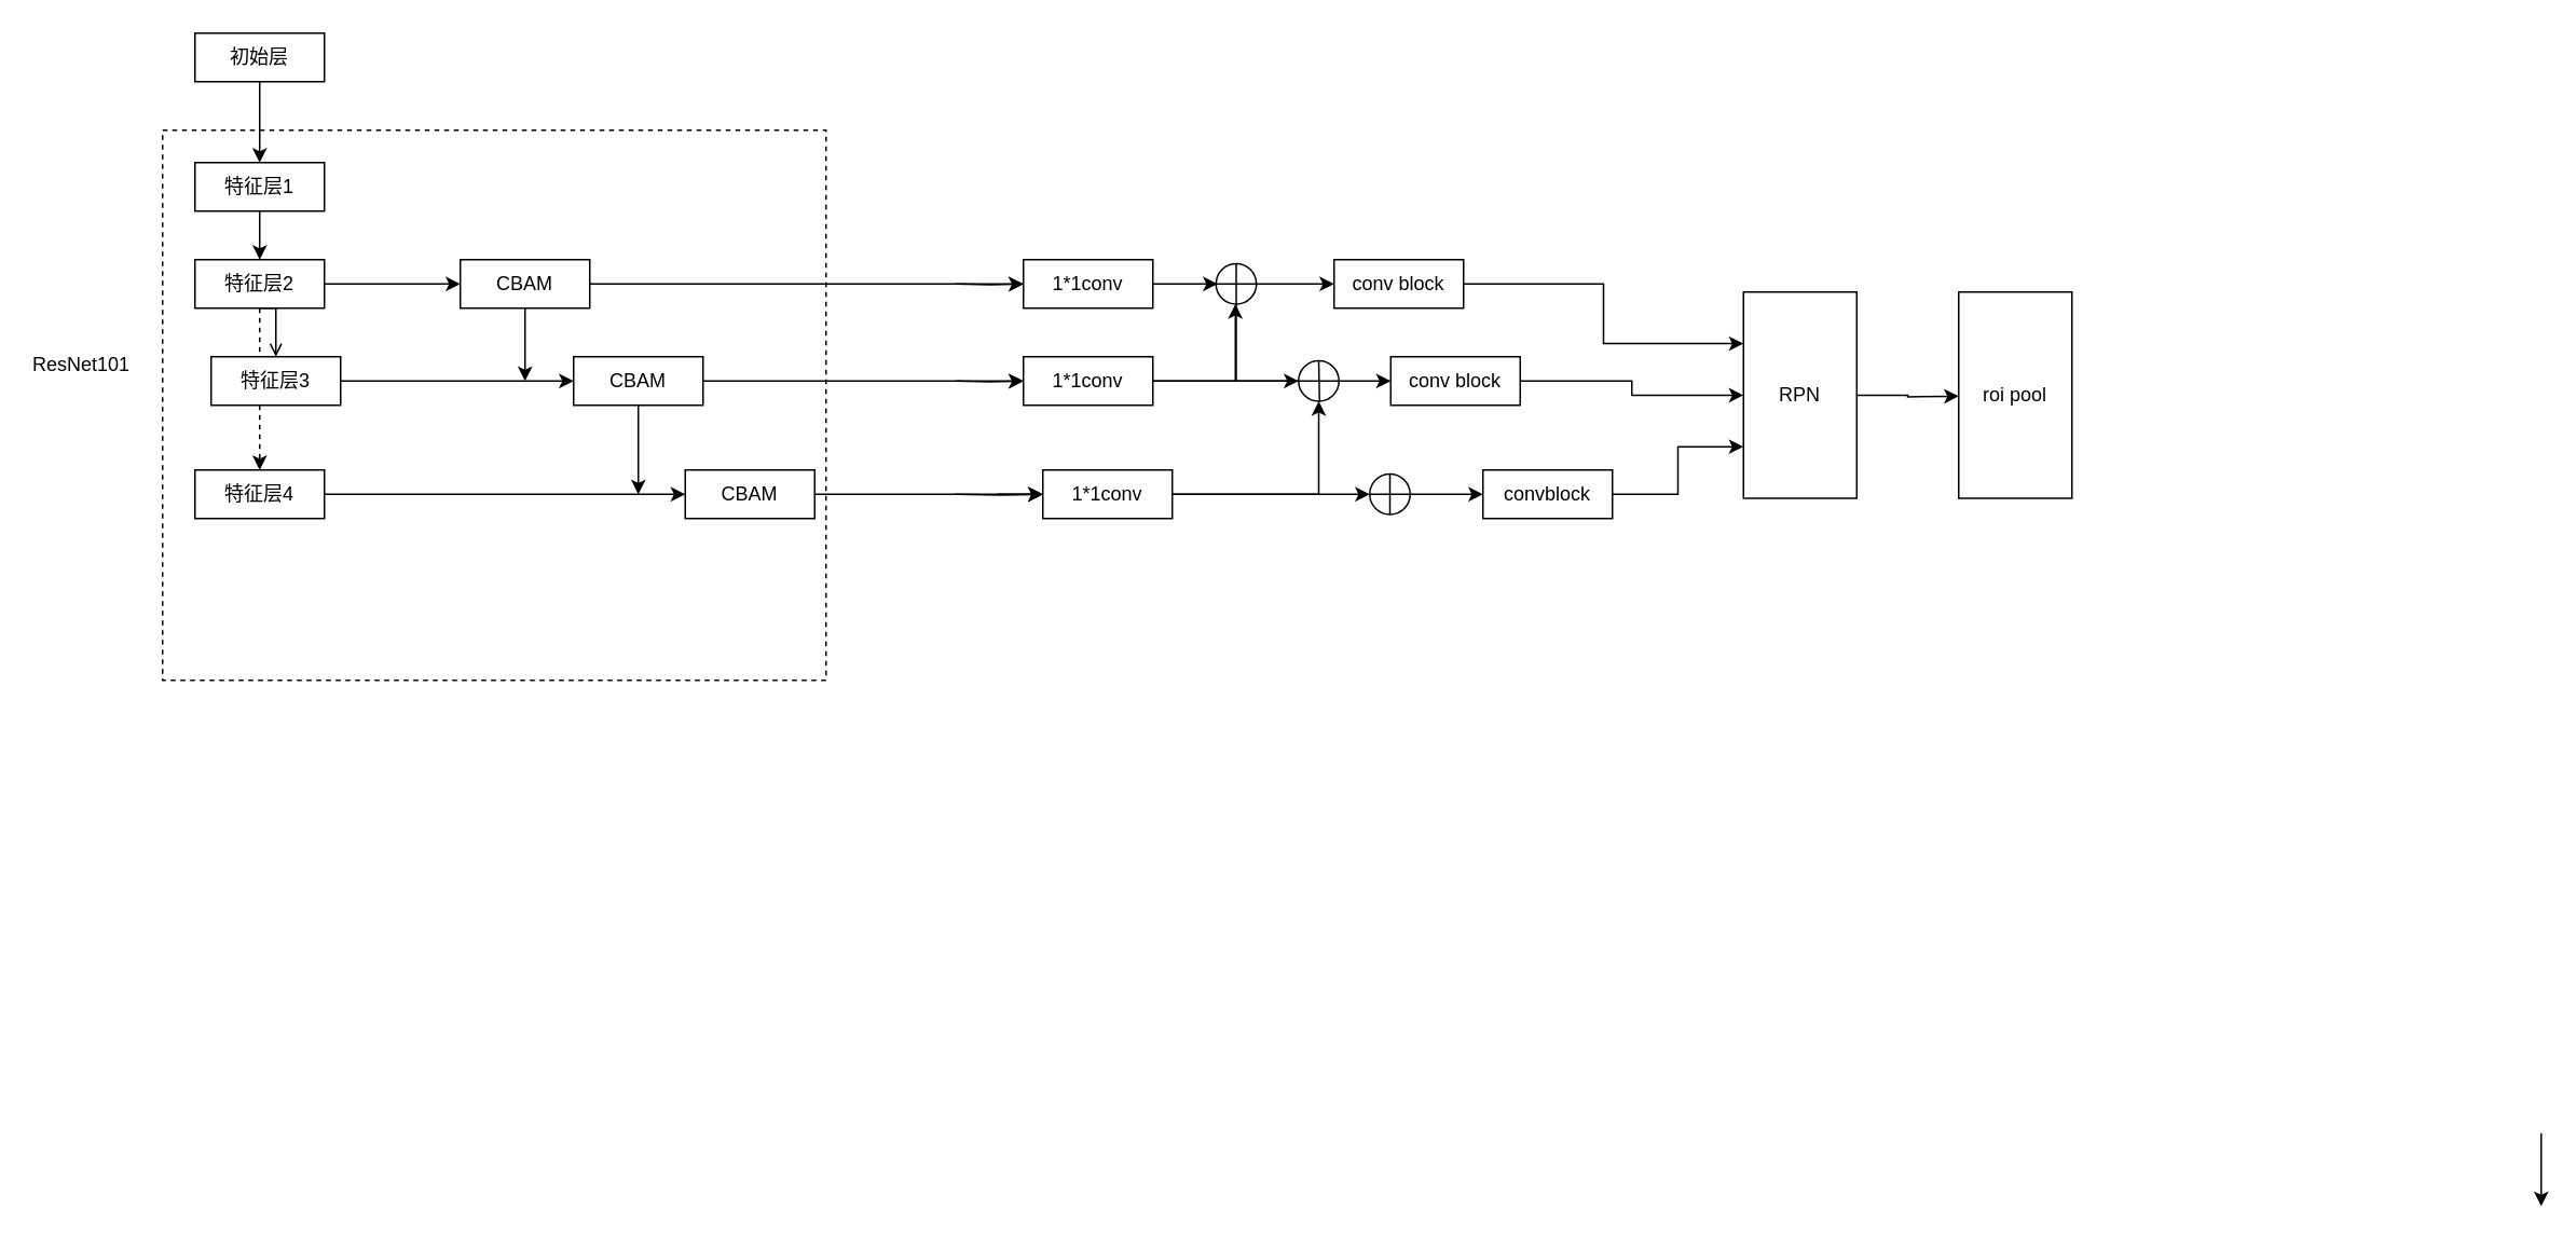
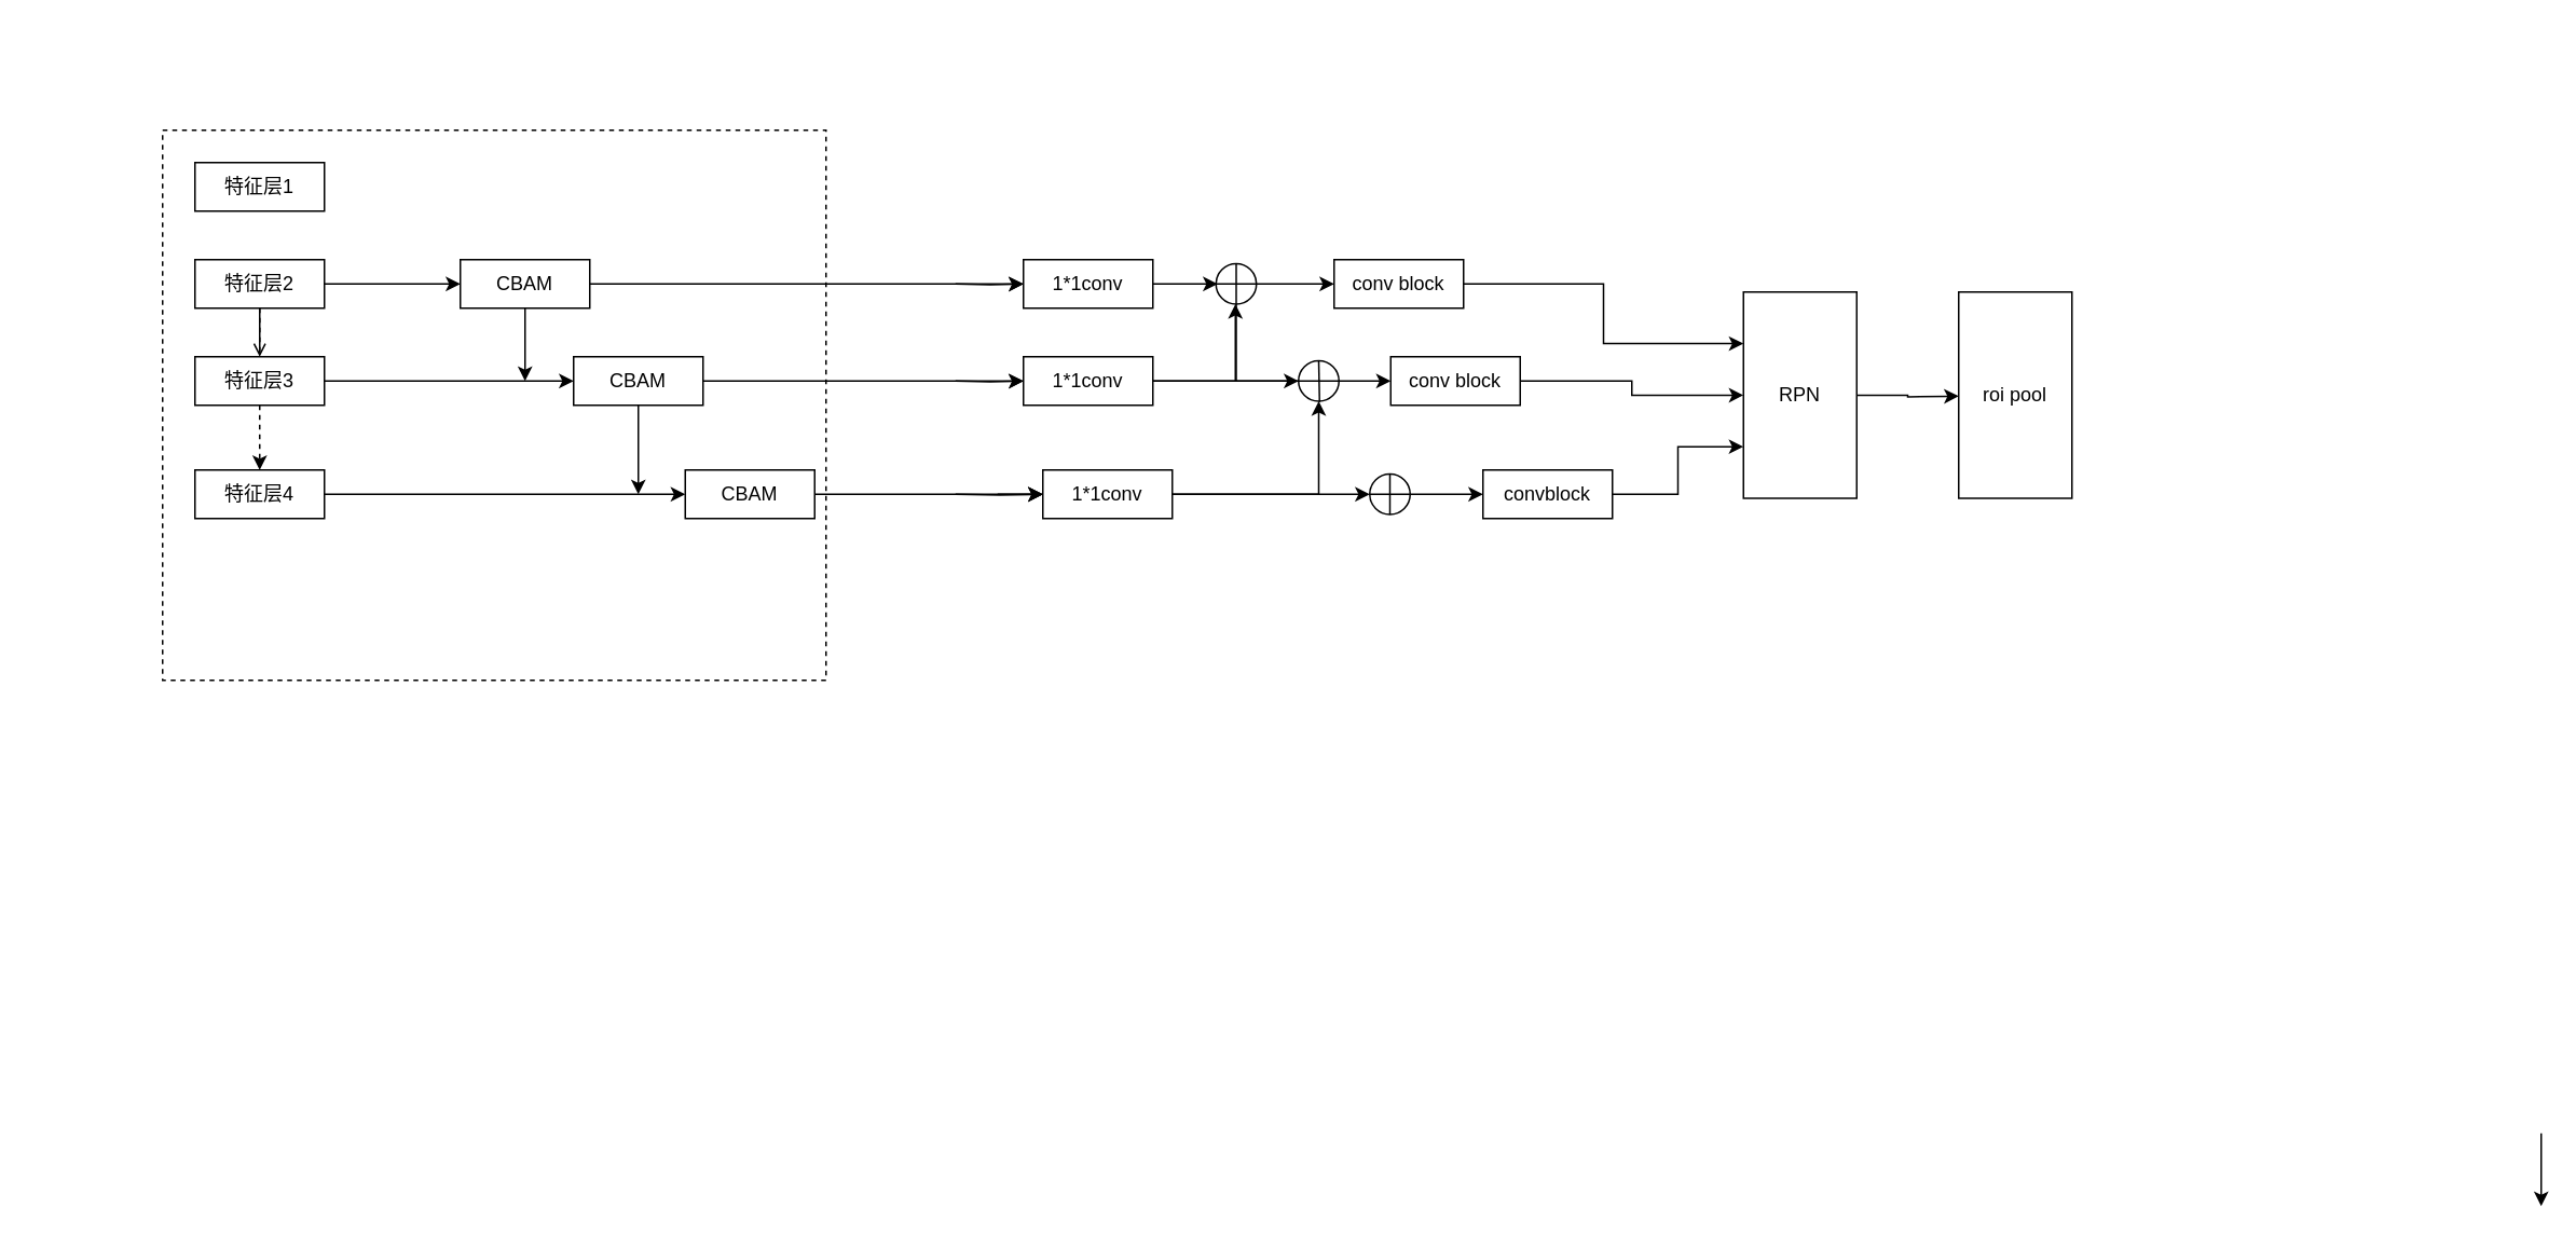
- <mxCell id="4" value="初始层" style="rounded=0;whiteSpace=wrap;html=1;" vertex="1" parent="1"><mxGeometry x="120" y="20" width="80" height="30" as="geometry" /></mxCell>
- <mxCell id="3" style="edgeStyle=orthogonalEdgeStyle;rounded=0;orthogonalLoop=1;jettySize=auto;html=1;exitX=0.5;exitY=1;exitDx=0;exitDy=0;entryX=0.5;entryY=0;entryDx=0;entryDy=0;" edge="1" parent="1" source="4" target="6"><mxGeometry relative="1" as="geometry" /></mxCell>
- <mxCell id="5" style="edgeStyle=orthogonalEdgeStyle;rounded=0;orthogonalLoop=1;jettySize=auto;html=1;exitX=0.5;exitY=1;exitDx=0;exitDy=0;entryX=0.5;entryY=0;entryDx=0;entryDy=0;" edge="1" parent="1" source="6" target="10"><mxGeometry relative="1" as="geometry" /></mxCell>
- <mxCell id="15" value="ResNet101" style="text;html=1;strokeColor=none;fillColor=none;align=center;verticalAlign=middle;whiteSpace=wrap;rounded=0;dashed=1;" vertex="1" parent="1"><mxGeometry x="20" y="210" width="60" height="30" as="geometry" /></mxCell>
- <mxCell id="12" value="特征层3" style="rounded=0;whiteSpace=wrap;html=1;" vertex="1" parent="1"><mxGeometry x="130" y="220" width="80" height="30" as="geometry" /></mxCell>
+ <mxCell id="12" value="特征层3" style="rounded=0;whiteSpace=wrap;html=1;" vertex="1" parent="1"><mxGeometry x="120" y="220" width="80" height="30" as="geometry" /></mxCell>
